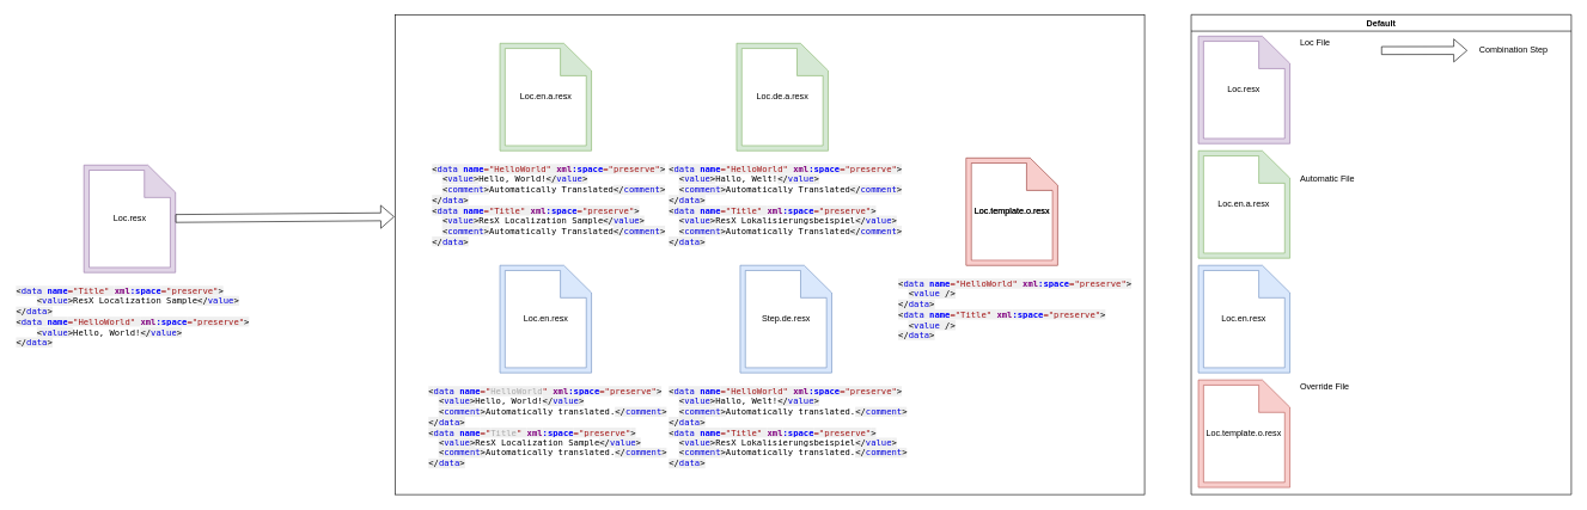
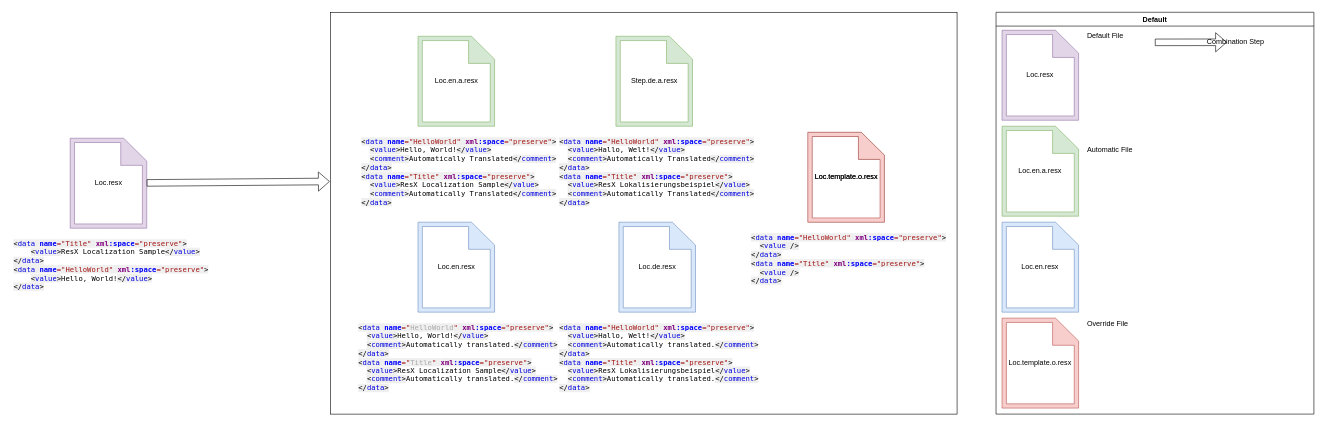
- <mxCell id="52" value="Loc File" style="text;html=1;strokeColor=none;fillColor=none;align=left;verticalAlign=middle;whiteSpace=wrap;rounded=0;" vertex="1" parent="39"><mxGeometry x="150" y="30" width="70" height="20" as="geometry" /></mxCell>
+ <mxCell id="52" value="Default File" style="text;html=1;strokeColor=none;fillColor=none;align=left;verticalAlign=middle;whiteSpace=wrap;rounded=0;" vertex="1" parent="39"><mxGeometry x="150" y="30" width="70" height="20" as="geometry" /></mxCell>
- <mxCell id="56" value="Combination Step" style="text;html=1;strokeColor=none;fillColor=none;align=left;verticalAlign=middle;whiteSpace=wrap;rounded=0;" vertex="1" parent="39"><mxGeometry x="400" y="40" width="100" height="20" as="geometry" /></mxCell>
+ <mxCell id="56" value="Combination Step" style="text;html=1;strokeColor=none;fillColor=none;align=left;verticalAlign=middle;whiteSpace=wrap;rounded=0;" vertex="1" parent="39"><mxGeometry x="350" y="40" width="100" height="20" as="geometry" /></mxCell>
- <mxCell id="21" value="Loc.de.a.resx" style="text;html=1;strokeColor=none;fillColor=none;align=center;verticalAlign=middle;whiteSpace=wrap;rounded=0;container=0;" vertex="1" parent="19"><mxGeometry x="9.39" y="65" width="108.88" height="20" as="geometry" /></mxCell>
+ <mxCell id="21" value="Step.de.a.resx" style="text;html=1;strokeColor=none;fillColor=none;align=center;verticalAlign=middle;whiteSpace=wrap;rounded=0;container=0;" vertex="1" parent="19"><mxGeometry x="9.39" y="65" width="108.88" height="20" as="geometry" /></mxCell>
- <mxCell id="26" value="Step.de.resx" style="text;html=1;strokeColor=none;fillColor=none;align=center;verticalAlign=middle;whiteSpace=wrap;rounded=0;container=0;" vertex="1" parent="24"><mxGeometry x="9.39" y="65" width="108.88" height="20" as="geometry" /></mxCell>
+ <mxCell id="26" value="Loc.de.resx" style="text;html=1;strokeColor=none;fillColor=none;align=center;verticalAlign=middle;whiteSpace=wrap;rounded=0;container=0;" vertex="1" parent="24"><mxGeometry x="9.39" y="65" width="108.88" height="20" as="geometry" /></mxCell>
